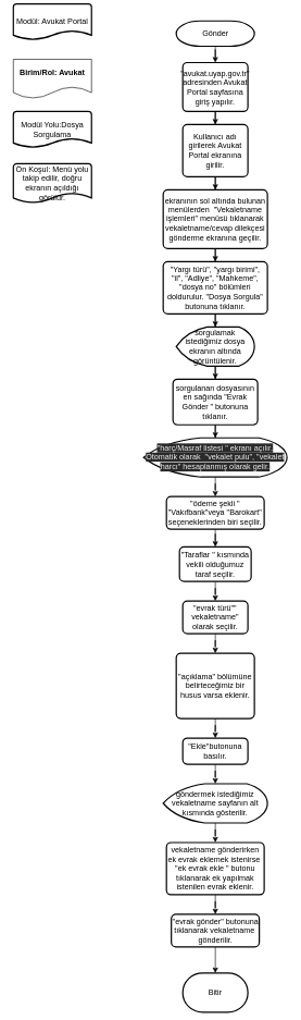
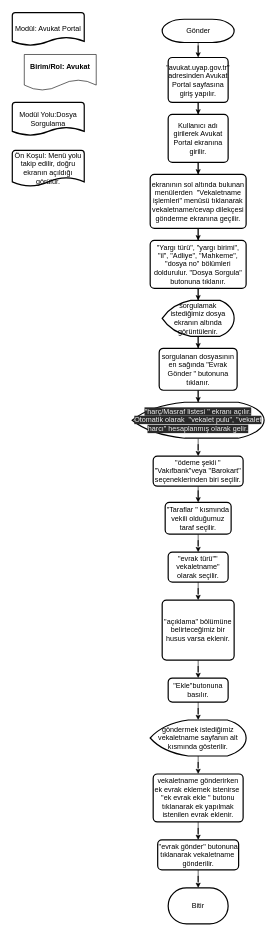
- <mxCell id="4" value="Modül: Avukat Portal" style="strokeWidth=2;html=1;shape=mxgraph.flowchart.document2;whiteSpace=wrap;size=0.25;" parent="1" vertex="1"><mxGeometry x="20" y="5" width="120" height="55" as="geometry" /></mxCell>
+ <mxCell id="4" value="Modül: Avukat Portal" style="strokeWidth=2;html=1;shape=mxgraph.flowchart.document2;whiteSpace=wrap;size=0.25;" parent="1" vertex="1"><mxGeometry x="20" y="20" width="120" height="55" as="geometry" /></mxCell>
- <mxCell id="18" value="Birim/Rol: Avukat" style="shape=document;whiteSpace=wrap;html=1;boundedLbl=1;fontStyle=1" parent="1" vertex="1"><mxGeometry x="20" y="90" width="120" height="60" as="geometry" /></mxCell>
+ <mxCell id="18" value="Birim/Rol: Avukat" style="shape=document;whiteSpace=wrap;html=1;boundedLbl=1;fontStyle=1" parent="1" vertex="1"><mxGeometry x="40" y="90" width="120" height="60" as="geometry" /></mxCell>
- <mxCell id="9" value="Bitir" style="strokeWidth=2;html=1;shape=mxgraph.flowchart.terminator;whiteSpace=wrap;" parent="1" vertex="1"><mxGeometry x="280" y="1490" width="100" height="60" as="geometry" /></mxCell>
+ <mxCell id="9" value="Bitir" style="strokeWidth=2;html=1;shape=mxgraph.flowchart.terminator;whiteSpace=wrap;" parent="1" vertex="1"><mxGeometry x="280" y="1480" width="100" height="60" as="geometry" /></mxCell>
